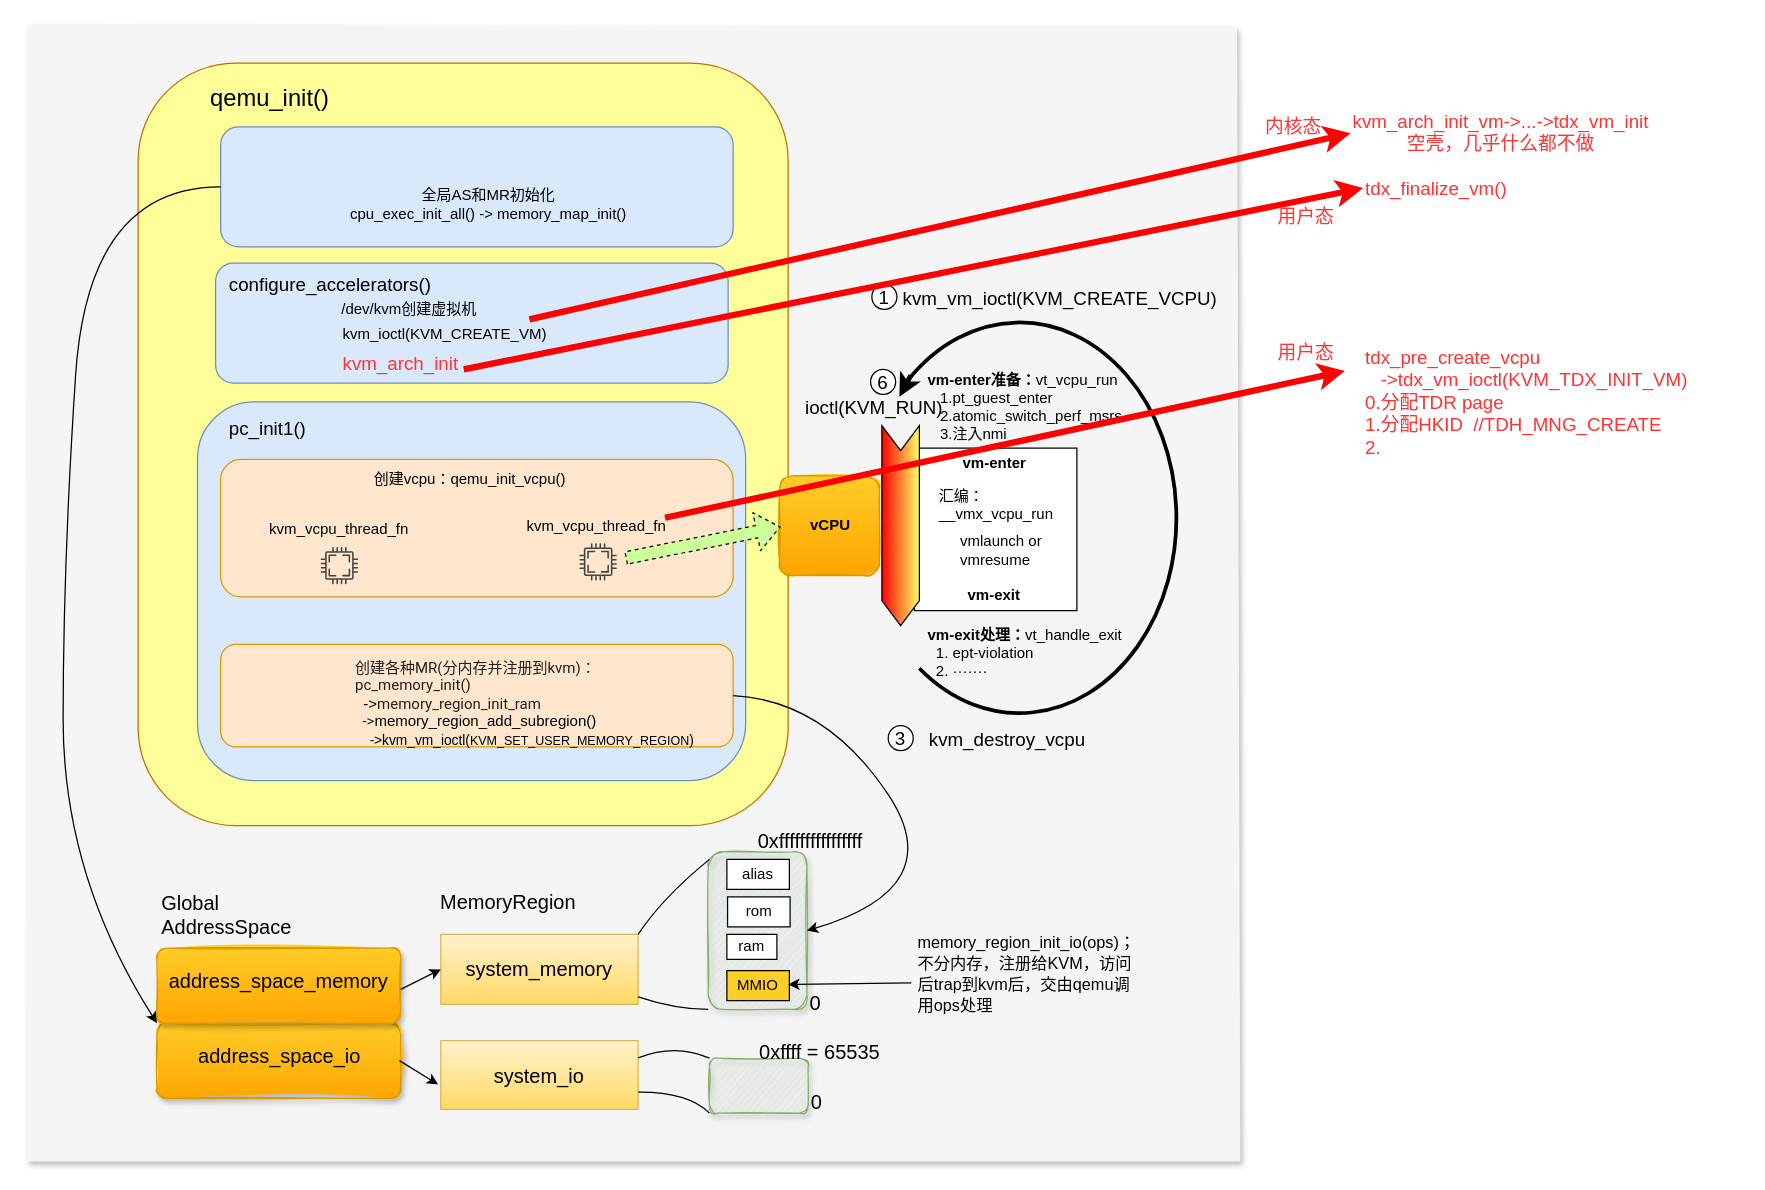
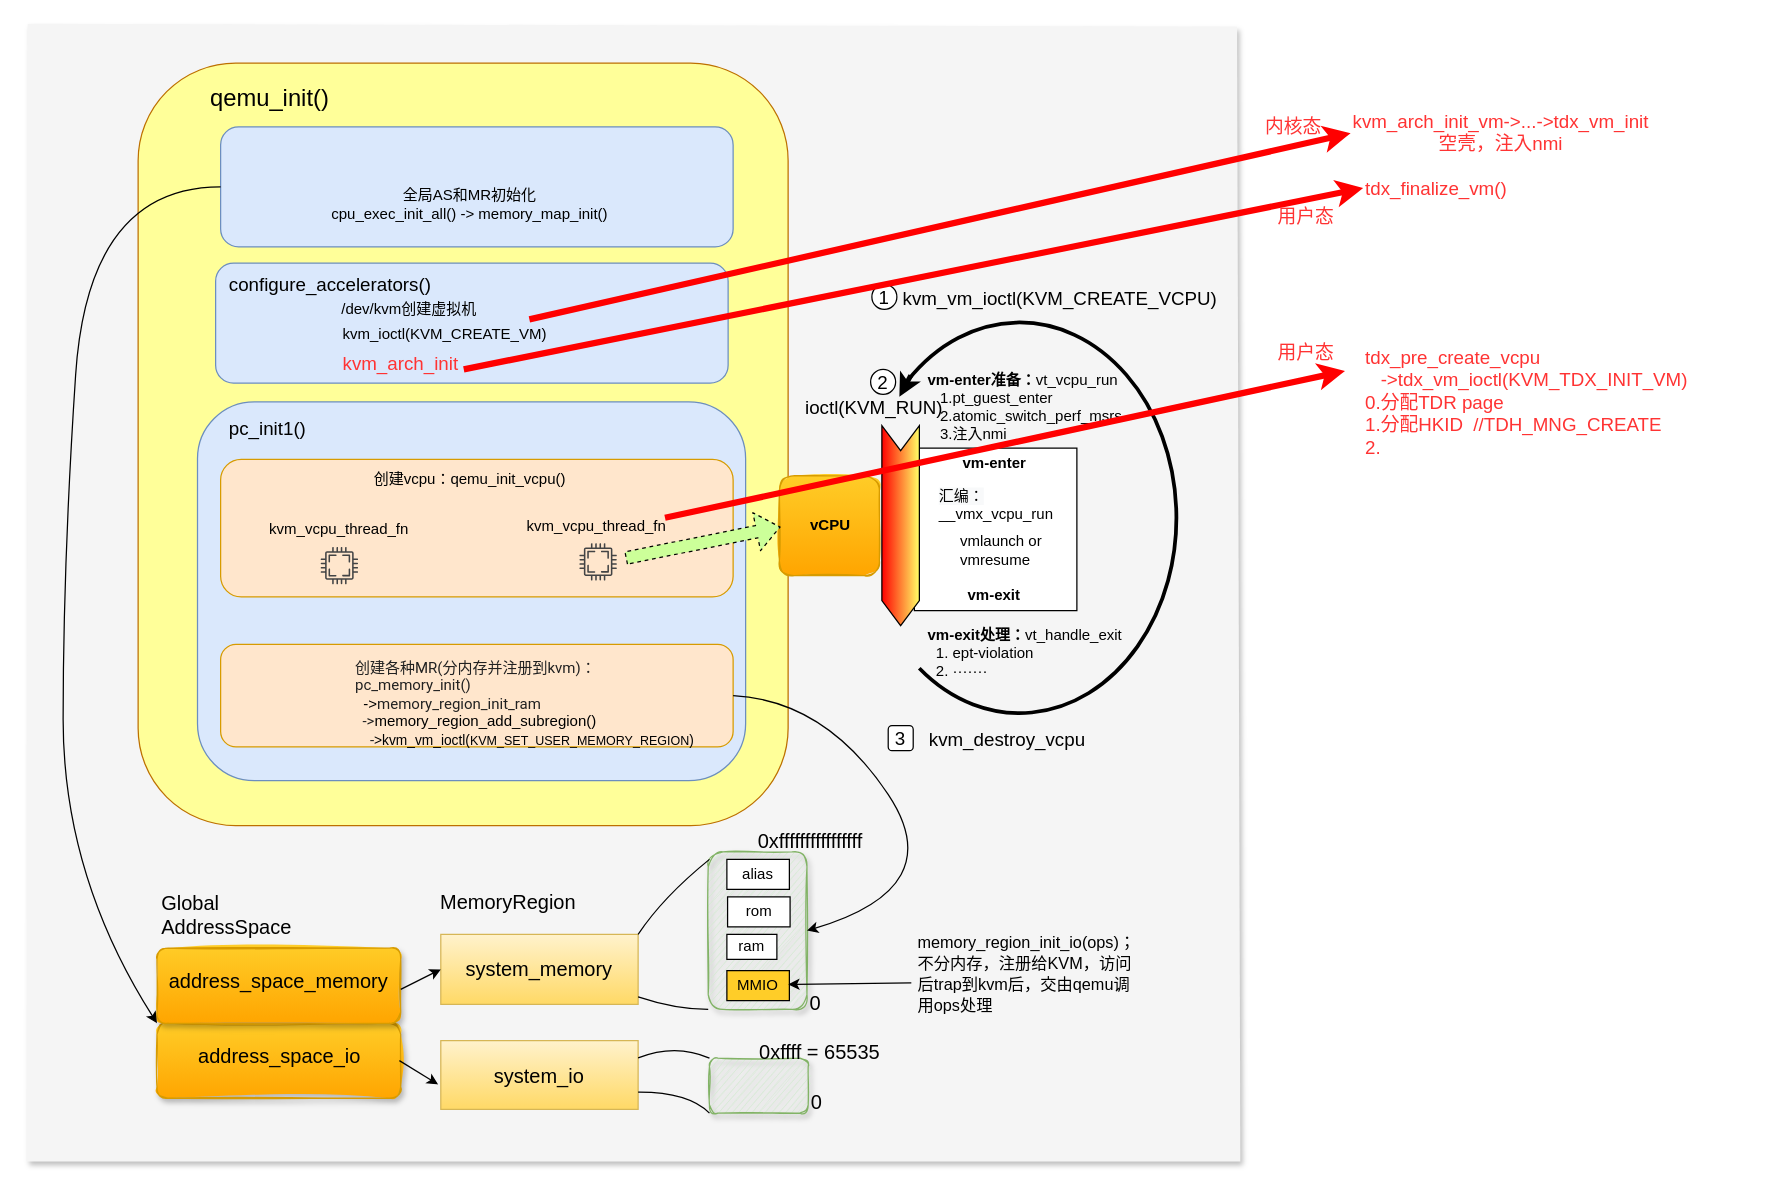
- <mxCell id="70" value="&lt;font color=&quot;#ff3333&quot; style=&quot;font-size: 15px;&quot;&gt;kvm_arch_init_vm-&amp;gt;...-&amp;gt;tdx_vm_init&lt;br&gt;&lt;div style=&quot;text-align: center;&quot;&gt;&lt;span style=&quot;background-color: initial;&quot;&gt;空壳，几乎什么都不做&lt;/span&gt;&lt;/div&gt;&lt;/font&gt;" style="text;html=1;strokeColor=none;fillColor=none;align=left;verticalAlign=middle;whiteSpace=wrap;rounded=0;" vertex="1" parent="1"><mxGeometry x="1080" y="90" width="250" height="30" as="geometry" /></mxCell>
+ <mxCell id="70" value="&lt;font color=&quot;#ff3333&quot; style=&quot;font-size: 15px;&quot;&gt;kvm_arch_init_vm-&amp;gt;...-&amp;gt;tdx_vm_init&lt;br&gt;&lt;div style=&quot;text-align: center;&quot;&gt;&lt;span style=&quot;background-color: initial;&quot;&gt;空壳，注入nmi&lt;/span&gt;&lt;/div&gt;&lt;/font&gt;" style="text;html=1;strokeColor=none;fillColor=none;align=left;verticalAlign=middle;whiteSpace=wrap;rounded=0;" vertex="1" parent="1"><mxGeometry x="1080" y="90" width="250" height="30" as="geometry" /></mxCell>
- <mxCell id="40" value="全局AS和MR初始化&lt;br&gt;cpu_exec_init_all() -&amp;gt; memory_map_init()" style="text;html=1;strokeColor=none;fillColor=none;align=center;verticalAlign=middle;whiteSpace=wrap;rounded=0;" vertex="1" parent="1"><mxGeometry x="267.5" y="139" width="245" height="47" as="geometry" /></mxCell>
+ <mxCell id="40" value="全局AS和MR初始化&lt;br&gt;cpu_exec_init_all() -&amp;gt; memory_map_init()" style="text;html=1;strokeColor=none;fillColor=none;align=center;verticalAlign=middle;whiteSpace=wrap;rounded=0;" vertex="1" parent="1"><mxGeometry x="252.5" y="139" width="245" height="47" as="geometry" /></mxCell>
- <mxCell id="30" value="6" style="ellipse;whiteSpace=wrap;html=1;aspect=fixed;fontSize=15;" vertex="1" parent="1"><mxGeometry x="696" y="295" width="20" height="20" as="geometry" /></mxCell>
+ <mxCell id="30" value="2" style="ellipse;whiteSpace=wrap;html=1;aspect=fixed;fontSize=15;" vertex="1" parent="1"><mxGeometry x="696" y="295" width="20" height="20" as="geometry" /></mxCell>
- <mxCell id="32" value="&lt;font style=&quot;font-size: 15px;&quot;&gt;3&lt;/font&gt;" style="ellipse;whiteSpace=wrap;html=1;aspect=fixed;" vertex="1" parent="1"><mxGeometry x="710.07" y="580" width="20" height="20" as="geometry" /></mxCell>
+ <mxCell id="32" value="&lt;font style=&quot;font-size: 15px;&quot;&gt;3&lt;/font&gt;" style="whiteSpace=wrap;html=1;aspect=fixed;rounded=1;" vertex="1" parent="1"><mxGeometry x="710.07" y="580" width="20" height="20" as="geometry" /></mxCell>
